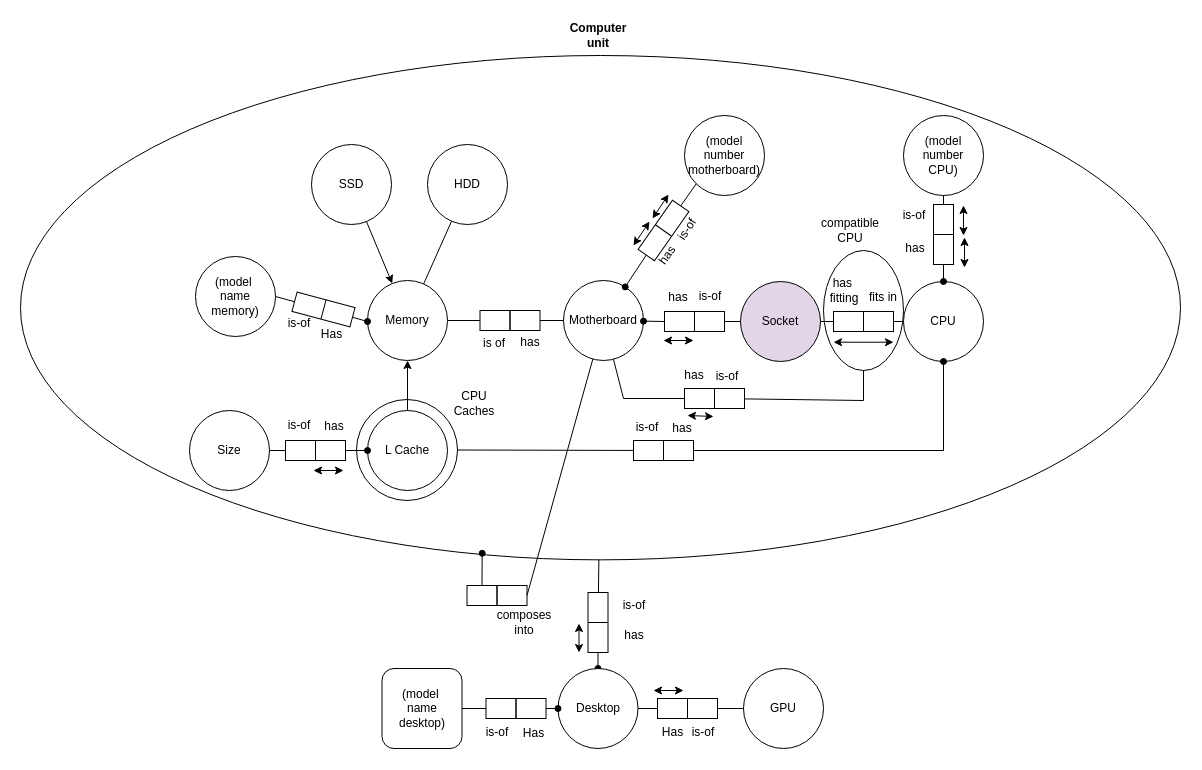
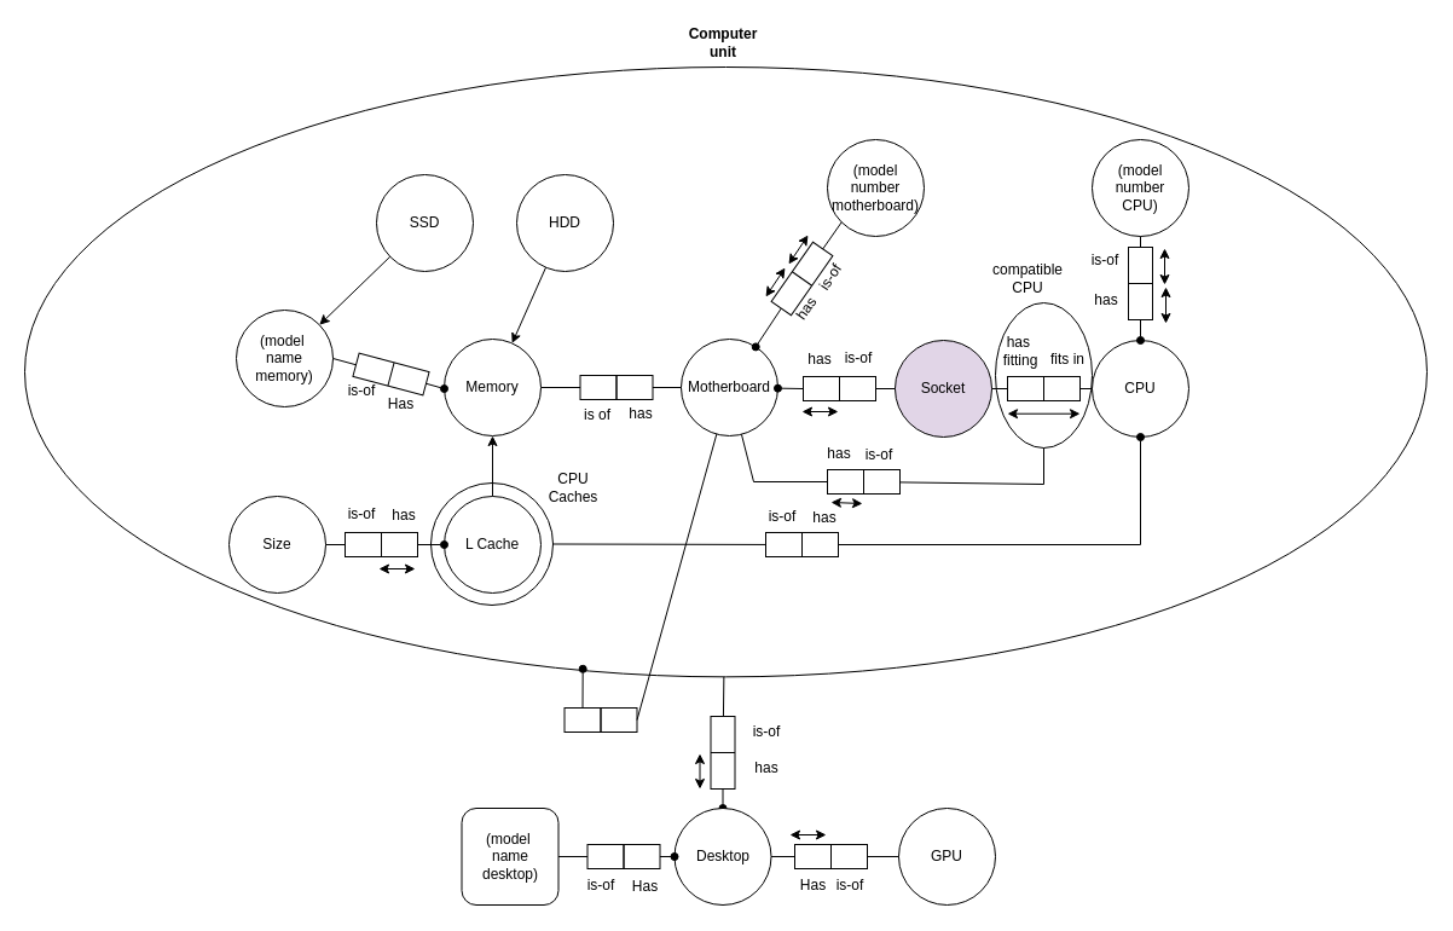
- <mxCell id="55" value="" style="endArrow=classic;html=1;rounded=0;" parent="1" source="54" target="52" edge="1"><mxGeometry width="50" height="50" relative="1" as="geometry"><mxPoint x="473" y="270" as="sourcePoint" /><mxPoint x="523" y="220" as="targetPoint" /></mxGeometry></mxCell>
+ <mxCell id="55" value="" style="endArrow=classic;html=1;rounded=0;" parent="1" source="54" target="59" edge="1"><mxGeometry width="50" height="50" relative="1" as="geometry"><mxPoint x="473" y="270" as="sourcePoint" /><mxPoint x="523" y="220" as="targetPoint" /></mxGeometry></mxCell>
- <mxCell id="56" value="" style="endArrow=none;html=1;rounded=0;" parent="1" source="53" target="52" edge="1"><mxGeometry width="50" height="50" relative="1" as="geometry"><mxPoint x="360" y="203" as="sourcePoint" /><mxPoint x="401" y="292" as="targetPoint" /></mxGeometry></mxCell>
+ <mxCell id="56" value="" style="endArrow=classic;html=1;rounded=0;" parent="1" source="53" target="52" edge="1"><mxGeometry width="50" height="50" relative="1" as="geometry"><mxPoint x="360" y="203" as="sourcePoint" /><mxPoint x="401" y="292" as="targetPoint" /></mxGeometry></mxCell>
- <mxCell id="92" value="composes into" style="text;html=1;strokeColor=none;fillColor=none;align=center;verticalAlign=middle;whiteSpace=wrap;rounded=0;" vertex="1" parent="1"><mxGeometry x="494" y="607" width="60" height="30" as="geometry" /></mxCell>
